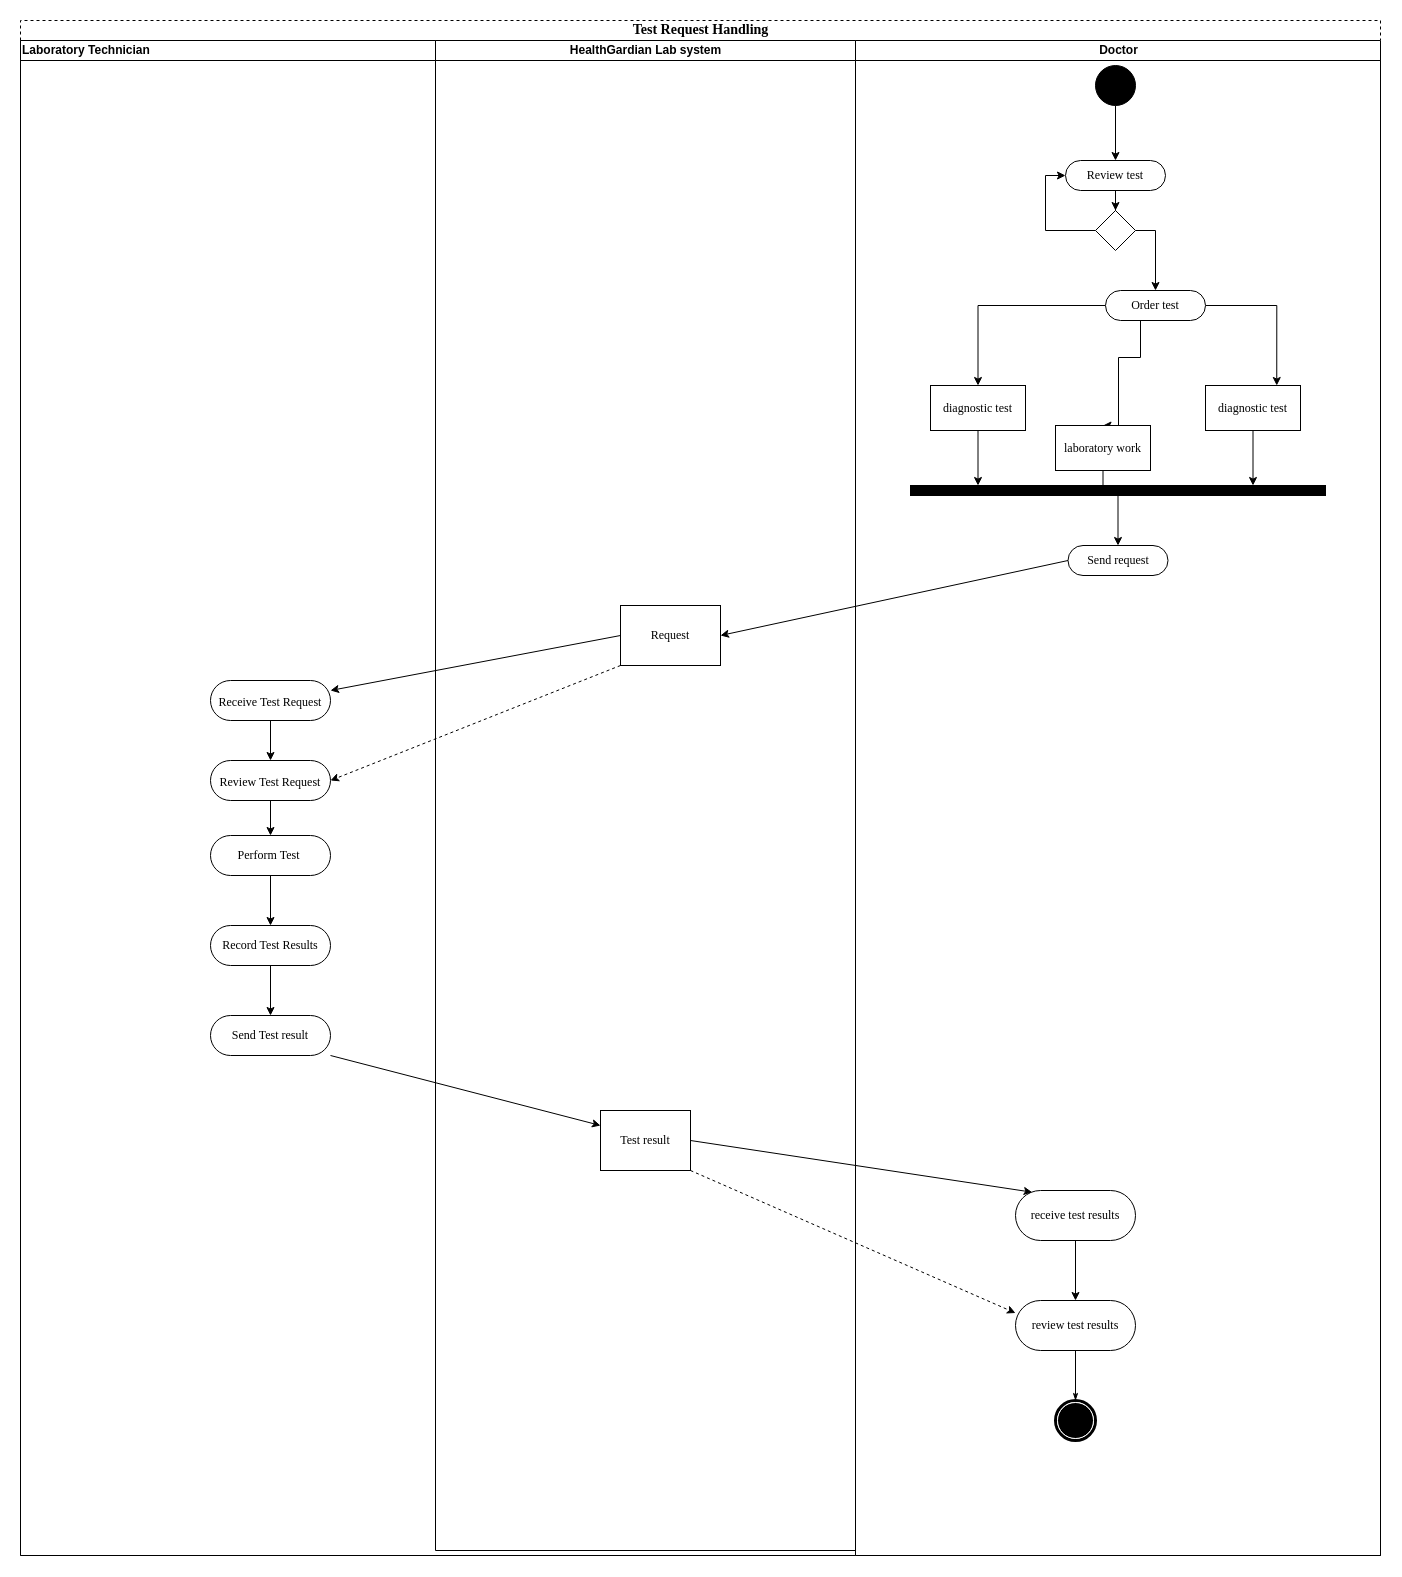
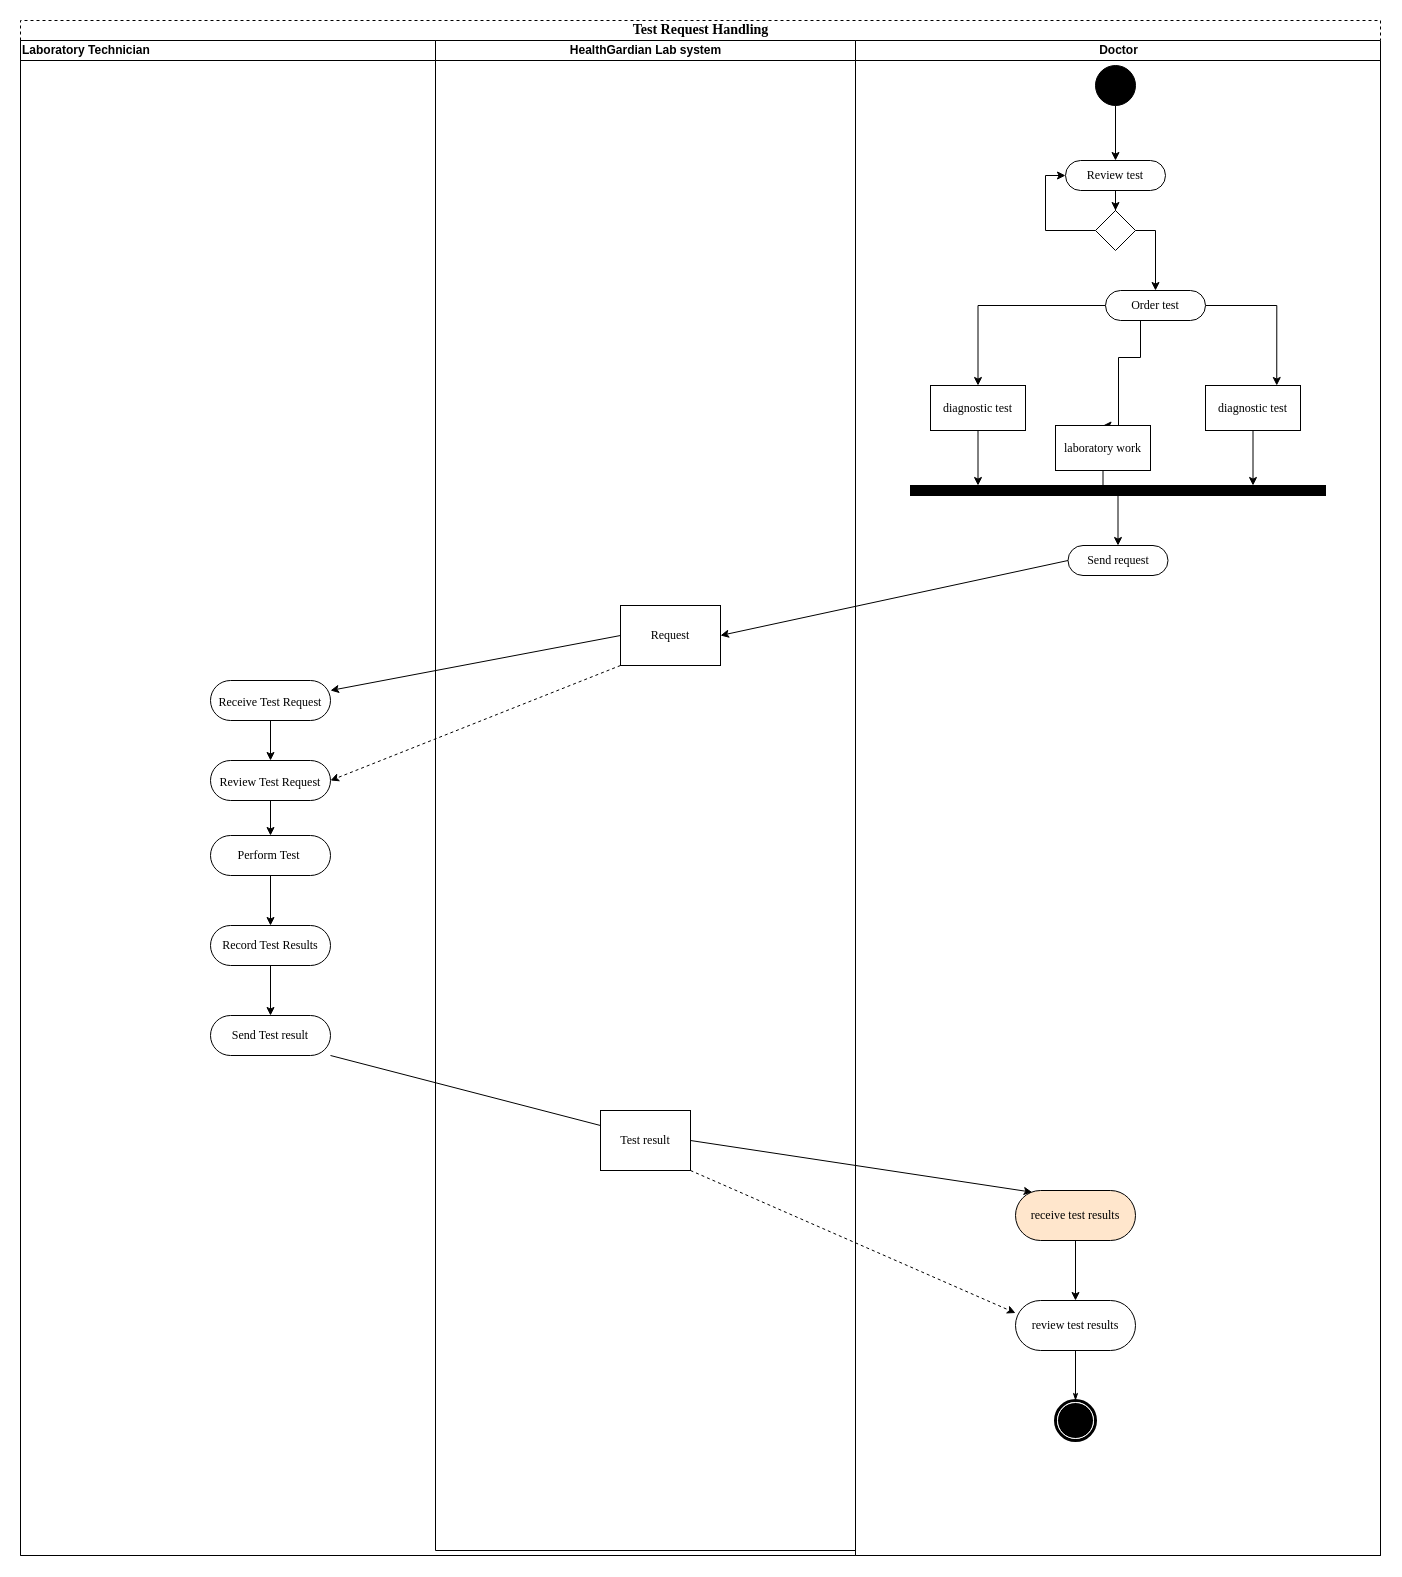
- <mxCell id="15" value="" style="endArrow=classic;html=1;rounded=0;exitX=1;exitY=1;exitDx=0;exitDy=0;entryX=0;entryY=0.25;entryDx=0;entryDy=0;" parent="3" source="10" target="12" edge="1"><mxGeometry width="50" height="50" relative="1" as="geometry"><mxPoint x="330" y="660" as="sourcePoint" /><mxPoint x="380" y="610" as="targetPoint" /></mxGeometry></mxCell>
+ <mxCell id="15" value="" style="endArrow=none;html=1;rounded=0;exitX=1;exitY=1;exitDx=0;exitDy=0;entryX=0;entryY=0.25;entryDx=0;entryDy=0;" parent="3" source="10" target="12" edge="1"><mxGeometry width="50" height="50" relative="1" as="geometry"><mxPoint x="330" y="660" as="sourcePoint" /><mxPoint x="380" y="610" as="targetPoint" /></mxGeometry></mxCell>
- <mxCell id="35" value="receive test results" style="rounded=1;whiteSpace=wrap;html=1;shadow=0;comic=0;labelBackgroundColor=none;strokeWidth=1;fontFamily=Verdana;fontSize=12;align=center;arcSize=50;" parent="19" vertex="1"><mxGeometry x="160" y="1150" width="120" height="50" as="geometry" /></mxCell>
+ <mxCell id="35" value="receive test results" style="rounded=1;whiteSpace=wrap;html=1;shadow=0;comic=0;labelBackgroundColor=none;strokeWidth=1;fontFamily=Verdana;fontSize=12;align=center;arcSize=50;fillColor=#ffe6cc;" parent="19" vertex="1"><mxGeometry x="160" y="1150" width="120" height="50" as="geometry" /></mxCell>
